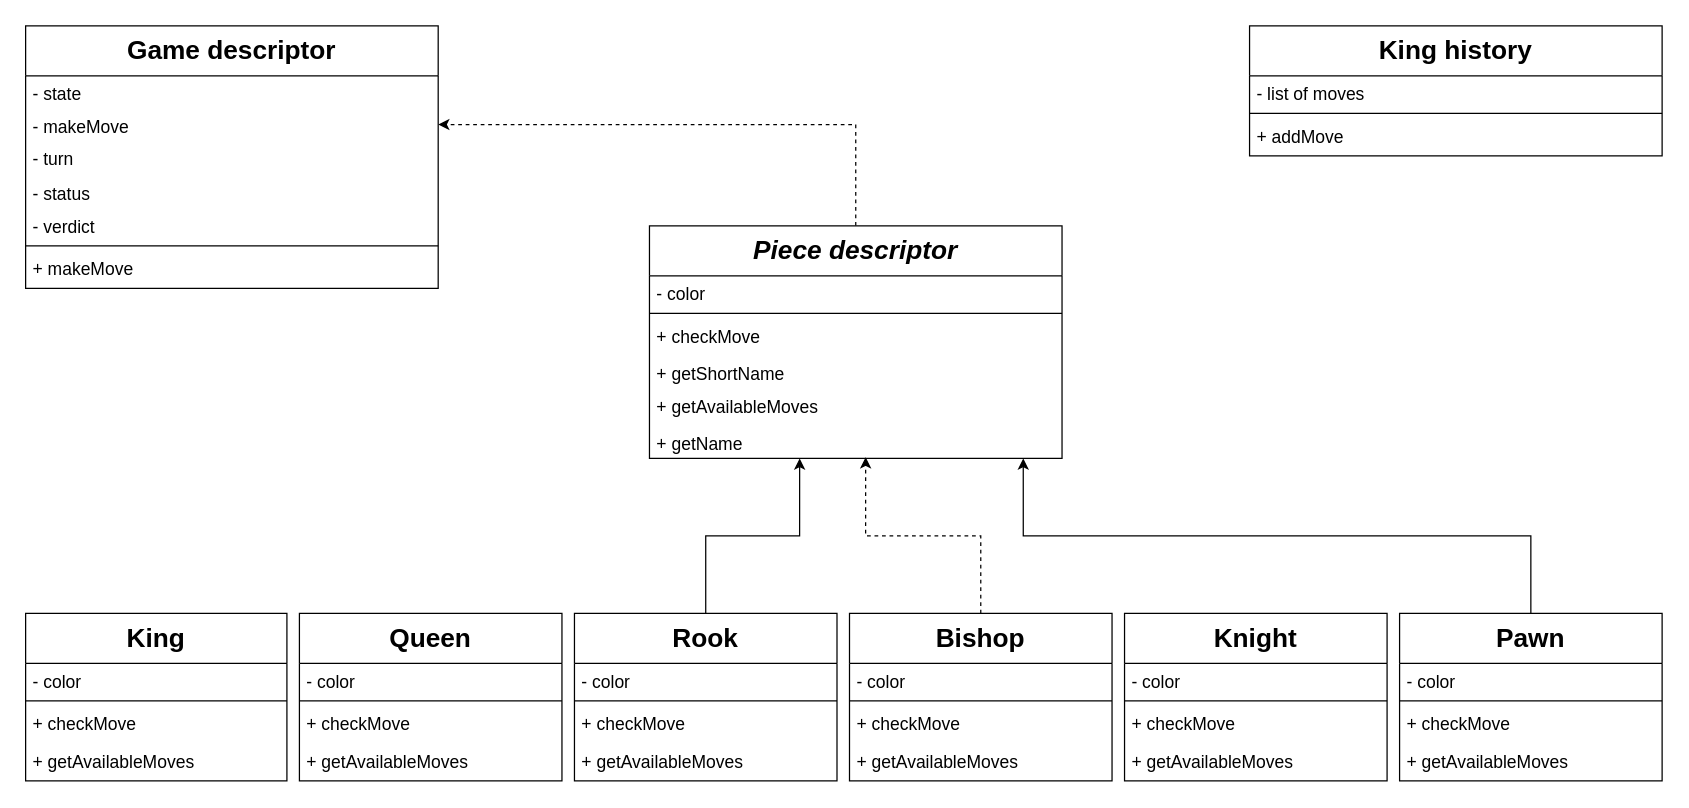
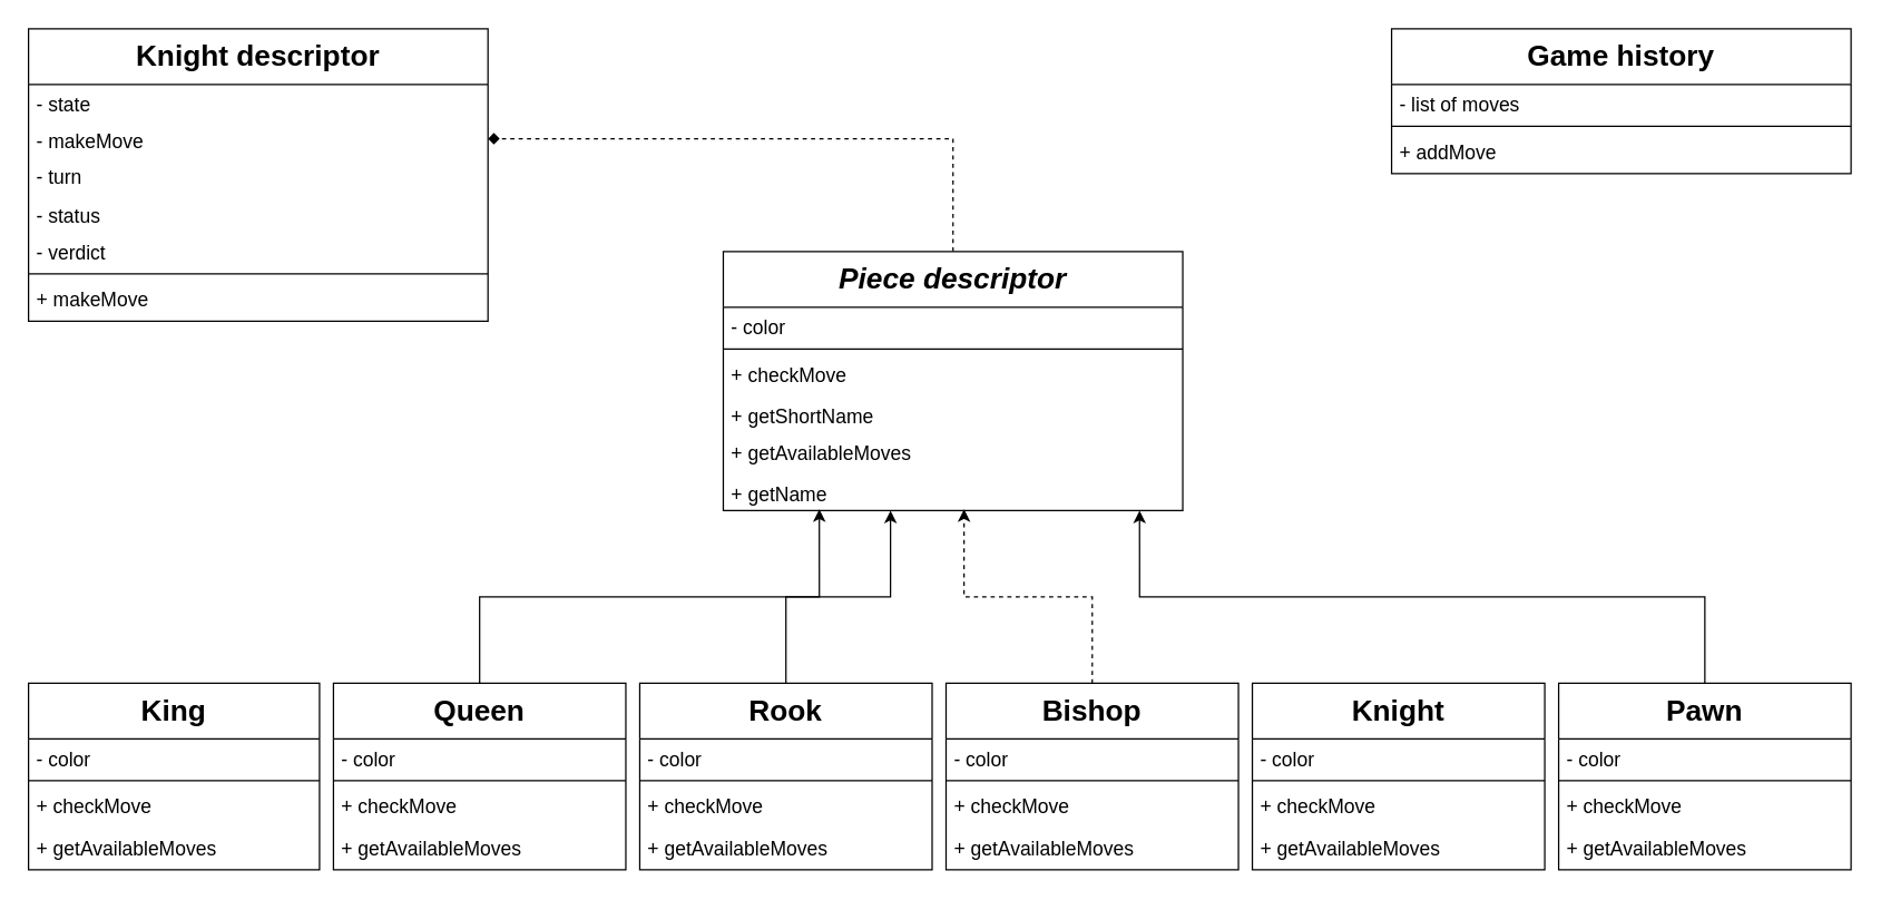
- <mxCell id="2" value="Game descriptor" style="swimlane;fontStyle=1;align=center;verticalAlign=top;childLayout=stackLayout;horizontal=1;startSize=40;horizontalStack=0;resizeParent=1;resizeLast=0;collapsible=1;marginBottom=0;rounded=0;shadow=0;strokeWidth=1;fontSize=21;" parent="1" vertex="1"><mxGeometry x="20" y="20" width="330" height="210" as="geometry"><mxRectangle x="230" y="140" width="160" height="26" as="alternateBounds" /></mxGeometry></mxCell>
+ <mxCell id="2" value="Knight descriptor" style="swimlane;fontStyle=1;align=center;verticalAlign=top;childLayout=stackLayout;horizontal=1;startSize=40;horizontalStack=0;resizeParent=1;resizeLast=0;collapsible=1;marginBottom=0;rounded=0;shadow=0;strokeWidth=1;fontSize=21;" parent="1" vertex="1"><mxGeometry x="20" y="20" width="330" height="210" as="geometry"><mxRectangle x="230" y="140" width="160" height="26" as="alternateBounds" /></mxGeometry></mxCell>
- <mxCell id="10" value="King history" style="swimlane;fontStyle=1;align=center;verticalAlign=top;childLayout=stackLayout;horizontal=1;startSize=40;horizontalStack=0;resizeParent=1;resizeLast=0;collapsible=1;marginBottom=0;rounded=0;shadow=0;strokeWidth=1;fontSize=21;" parent="1" vertex="1"><mxGeometry x="999" y="20" width="330" height="104" as="geometry"><mxRectangle x="230" y="140" width="160" height="26" as="alternateBounds" /></mxGeometry></mxCell>
+ <mxCell id="10" value="Game history" style="swimlane;fontStyle=1;align=center;verticalAlign=top;childLayout=stackLayout;horizontal=1;startSize=40;horizontalStack=0;resizeParent=1;resizeLast=0;collapsible=1;marginBottom=0;rounded=0;shadow=0;strokeWidth=1;fontSize=21;" parent="1" vertex="1"><mxGeometry x="999" y="20" width="330" height="104" as="geometry"><mxRectangle x="230" y="140" width="160" height="26" as="alternateBounds" /></mxGeometry></mxCell>
- <mxCell id="14" style="edgeStyle=orthogonalEdgeStyle;rounded=0;orthogonalLoop=1;jettySize=auto;html=1;exitX=0.5;exitY=0;exitDx=0;exitDy=0;entryX=1;entryY=0.5;entryDx=0;entryDy=0;dashed=1;" edge="1" parent="1" source="15" target="4"><mxGeometry relative="1" as="geometry" /></mxCell>
+ <mxCell id="14" style="edgeStyle=orthogonalEdgeStyle;rounded=0;orthogonalLoop=1;jettySize=auto;html=1;exitX=0.5;exitY=0;exitDx=0;exitDy=0;entryX=1;entryY=0.5;entryDx=0;entryDy=0;dashed=1;endArrow=diamond;" edge="1" parent="1" source="15" target="4"><mxGeometry relative="1" as="geometry" /></mxCell>
+ <mxCell id="27" style="edgeStyle=orthogonalEdgeStyle;rounded=0;orthogonalLoop=1;jettySize=auto;html=1;fontSize=14;entryX=0.209;entryY=0.962;entryDx=0;entryDy=0;entryPerimeter=0;" parent="1" source="28" target="21" edge="1"><mxGeometry relative="1" as="geometry"><mxPoint x="590" y="310" as="targetPoint" /></mxGeometry></mxCell>
